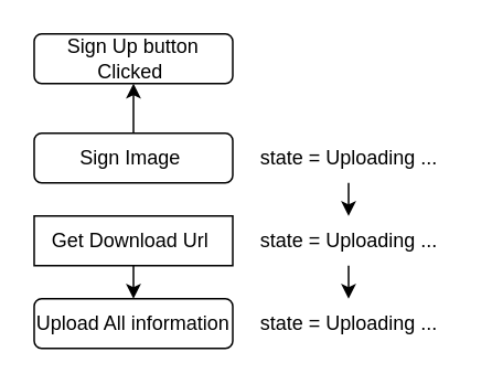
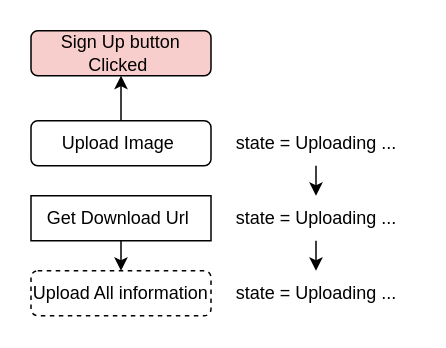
- <mxCell id="12" value="Sign Up button Clicked&amp;nbsp;" style="rounded=1;whiteSpace=wrap;html=1;" vertex="1" parent="1"><mxGeometry x="20" y="20" width="120" height="30" as="geometry" /></mxCell>
+ <mxCell id="12" value="Sign Up button Clicked&amp;nbsp;" style="rounded=1;whiteSpace=wrap;html=1;fillColor=#f8cecc;" vertex="1" parent="1"><mxGeometry x="20" y="20" width="120" height="30" as="geometry" /></mxCell>
- <mxCell id="3" value="Sign Image&amp;nbsp;" style="rounded=1;whiteSpace=wrap;html=1;" vertex="1" parent="1"><mxGeometry x="20" y="80" width="120" height="30" as="geometry" /></mxCell>
+ <mxCell id="3" value="Upload Image&amp;nbsp;" style="rounded=1;whiteSpace=wrap;html=1;" vertex="1" parent="1"><mxGeometry x="20" y="80" width="120" height="30" as="geometry" /></mxCell>
- <mxCell id="6" value="Upload All information" style="rounded=1;whiteSpace=wrap;html=1;" vertex="1" parent="1"><mxGeometry x="20" y="180" width="120" height="30" as="geometry" /></mxCell>
+ <mxCell id="6" value="Upload All information" style="rounded=1;whiteSpace=wrap;html=1;dashed=1;" vertex="1" parent="1"><mxGeometry x="20" y="180" width="120" height="30" as="geometry" /></mxCell>
